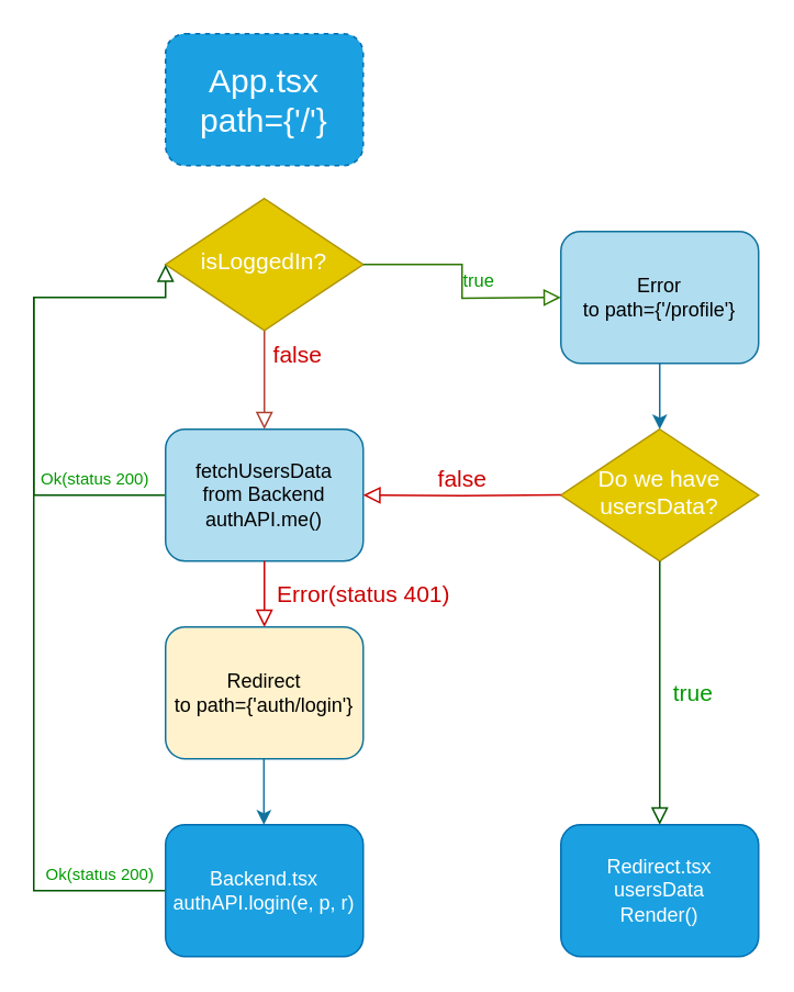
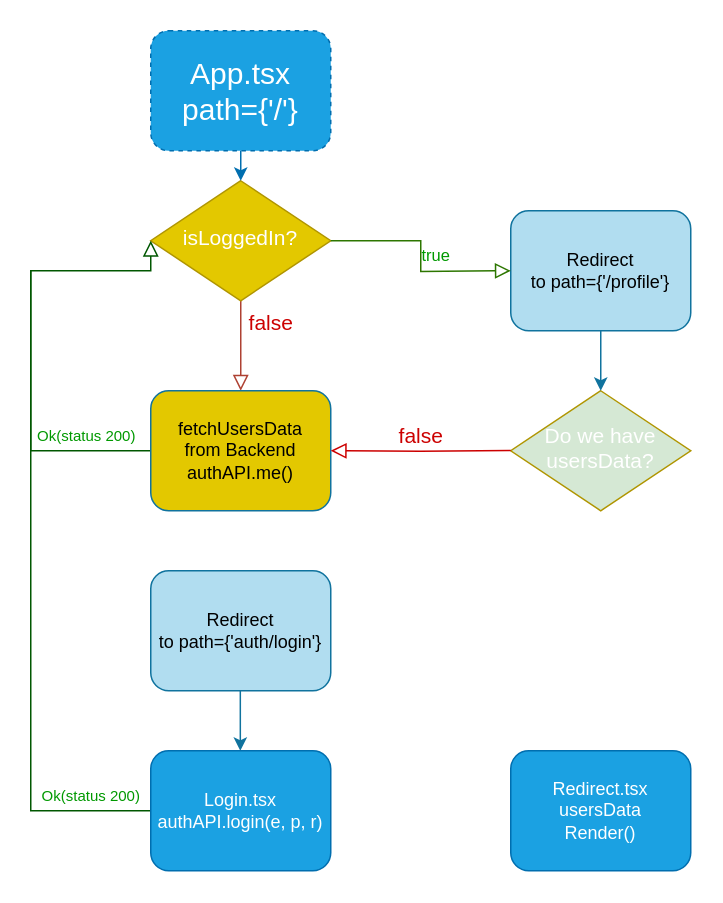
+ <mxCell id="12" value="" style="edgeStyle=elbowEdgeStyle;elbow=vertical;endArrow=classic;html=1;exitX=0.5;exitY=1;exitDx=0;exitDy=0;entryX=0.5;entryY=0;entryDx=0;entryDy=0;fillColor=#1ba1e2;strokeColor=#006EAF;" edge="1" parent="1" source="2" target="4"><mxGeometry width="50" height="50" relative="1" as="geometry"><mxPoint x="239.92" y="100" as="sourcePoint" /><mxPoint x="240" y="130" as="targetPoint" /></mxGeometry></mxCell>
- <mxCell id="5" value="Error&lt;br&gt;to path={'/profile'}" style="rounded=1;whiteSpace=wrap;html=1;fontSize=12;glass=0;strokeWidth=1;shadow=0;fillColor=#b1ddf0;strokeColor=#10739e;" parent="1" vertex="1"><mxGeometry x="340" y="140" width="120" height="80" as="geometry" /></mxCell>
+ <mxCell id="5" value="Redirect&lt;br&gt;to path={'/profile'}" style="rounded=1;whiteSpace=wrap;html=1;fontSize=12;glass=0;strokeWidth=1;shadow=0;fillColor=#b1ddf0;strokeColor=#10739e;" parent="1" vertex="1"><mxGeometry x="340" y="140" width="120" height="80" as="geometry" /></mxCell>
- <mxCell id="10" value="fetchUsersData&lt;br&gt;from Backend&lt;br&gt;authAPI.me()" style="rounded=1;whiteSpace=wrap;html=1;fontSize=12;glass=0;strokeWidth=1;shadow=0;fillColor=#b1ddf0;strokeColor=#10739E;" parent="1" vertex="1"><mxGeometry x="100" y="260" width="120" height="80" as="geometry" /></mxCell>
+ <mxCell id="10" value="fetchUsersData&lt;br&gt;from Backend&lt;br&gt;authAPI.me()" style="rounded=1;whiteSpace=wrap;html=1;fontSize=12;glass=0;strokeWidth=1;shadow=0;fillColor=#e3c800;strokeColor=#10739E;" parent="1" vertex="1"><mxGeometry x="100" y="260" width="120" height="80" as="geometry" /></mxCell>
- <mxCell id="8" value="&lt;font style=&quot;font-size: 14px;&quot;&gt;Do we have&lt;br style=&quot;font-size: 14px;&quot;&gt;usersData?&lt;br style=&quot;font-size: 14px;&quot;&gt;&lt;/font&gt;" style="rhombus;whiteSpace=wrap;html=1;shadow=0;fontFamily=Helvetica;fontSize=14;align=center;strokeWidth=1;spacing=6;spacingTop=-4;fillColor=#e3c800;strokeColor=#B09500;fontColor=#FFFFFF;" parent="1" vertex="1"><mxGeometry x="340" y="260" width="120" height="80" as="geometry" /></mxCell>
+ <mxCell id="8" value="&lt;font style=&quot;font-size: 14px;&quot;&gt;Do we have&lt;br style=&quot;font-size: 14px;&quot;&gt;usersData?&lt;br style=&quot;font-size: 14px;&quot;&gt;&lt;/font&gt;" style="rhombus;whiteSpace=wrap;html=1;shadow=0;fontFamily=Helvetica;fontSize=14;align=center;strokeWidth=1;spacing=6;spacingTop=-4;fillColor=#d5e8d4;strokeColor=#B09500;fontColor=#FFFFFF;" parent="1" vertex="1"><mxGeometry x="340" y="260" width="120" height="80" as="geometry" /></mxCell>
- <mxCell id="15" value="Error(status 401)" style="edgeStyle=orthogonalEdgeStyle;rounded=0;html=1;jettySize=auto;orthogonalLoop=1;fontSize=14;endArrow=block;endFill=0;endSize=8;strokeWidth=1;shadow=0;labelBackgroundColor=none;exitX=0.5;exitY=1;exitDx=0;exitDy=0;entryX=0.5;entryY=0;entryDx=0;entryDy=0;fontColor=#CC0000;strokeColor=#CC0000;" edge="1" parent="1" source="10" target="16"><mxGeometry y="60" relative="1" as="geometry"><mxPoint as="offset" /><mxPoint x="250" y="360" as="sourcePoint" /><mxPoint x="160" y="410" as="targetPoint" /></mxGeometry></mxCell>
- <mxCell id="13" value="true" style="edgeStyle=orthogonalEdgeStyle;rounded=0;html=1;jettySize=auto;orthogonalLoop=1;fontSize=14;endArrow=block;endFill=0;endSize=8;strokeWidth=1;shadow=0;labelBackgroundColor=none;exitX=0.5;exitY=1;exitDx=0;exitDy=0;entryX=0.5;entryY=0;entryDx=0;entryDy=0;fillColor=#008a00;strokeColor=#005700;fontColor=#009900;" edge="1" parent="1" source="8" target="9"><mxGeometry y="20" relative="1" as="geometry"><mxPoint as="offset" /><mxPoint x="320" y="330" as="sourcePoint" /><mxPoint x="400" y="410" as="targetPoint" /></mxGeometry></mxCell>
- <mxCell id="16" value="Redirect&lt;br&gt;to path={'auth/login'}" style="rounded=1;whiteSpace=wrap;html=1;fillColor=#fff2cc;strokeColor=#10739e;" vertex="1" parent="1"><mxGeometry x="100" y="380" width="120" height="80" as="geometry" /></mxCell>
+ <mxCell id="16" value="Redirect&lt;br&gt;to path={'auth/login'}" style="rounded=1;whiteSpace=wrap;html=1;fillColor=#b1ddf0;strokeColor=#10739e;" vertex="1" parent="1"><mxGeometry x="100" y="380" width="120" height="80" as="geometry" /></mxCell>
- <mxCell id="18" value="Backend.tsx&lt;br&gt;authAPI.login(e, p, r)" style="rounded=1;whiteSpace=wrap;html=1;fillColor=#1ba1e2;strokeColor=#006EAF;fontColor=#ffffff;" vertex="1" parent="1"><mxGeometry x="100" y="500" width="120" height="80" as="geometry" /></mxCell>
+ <mxCell id="18" value="Login.tsx&lt;br&gt;authAPI.login(e, p, r)" style="rounded=1;whiteSpace=wrap;html=1;fillColor=#1ba1e2;strokeColor=#006EAF;fontColor=#ffffff;" vertex="1" parent="1"><mxGeometry x="100" y="500" width="120" height="80" as="geometry" /></mxCell>
